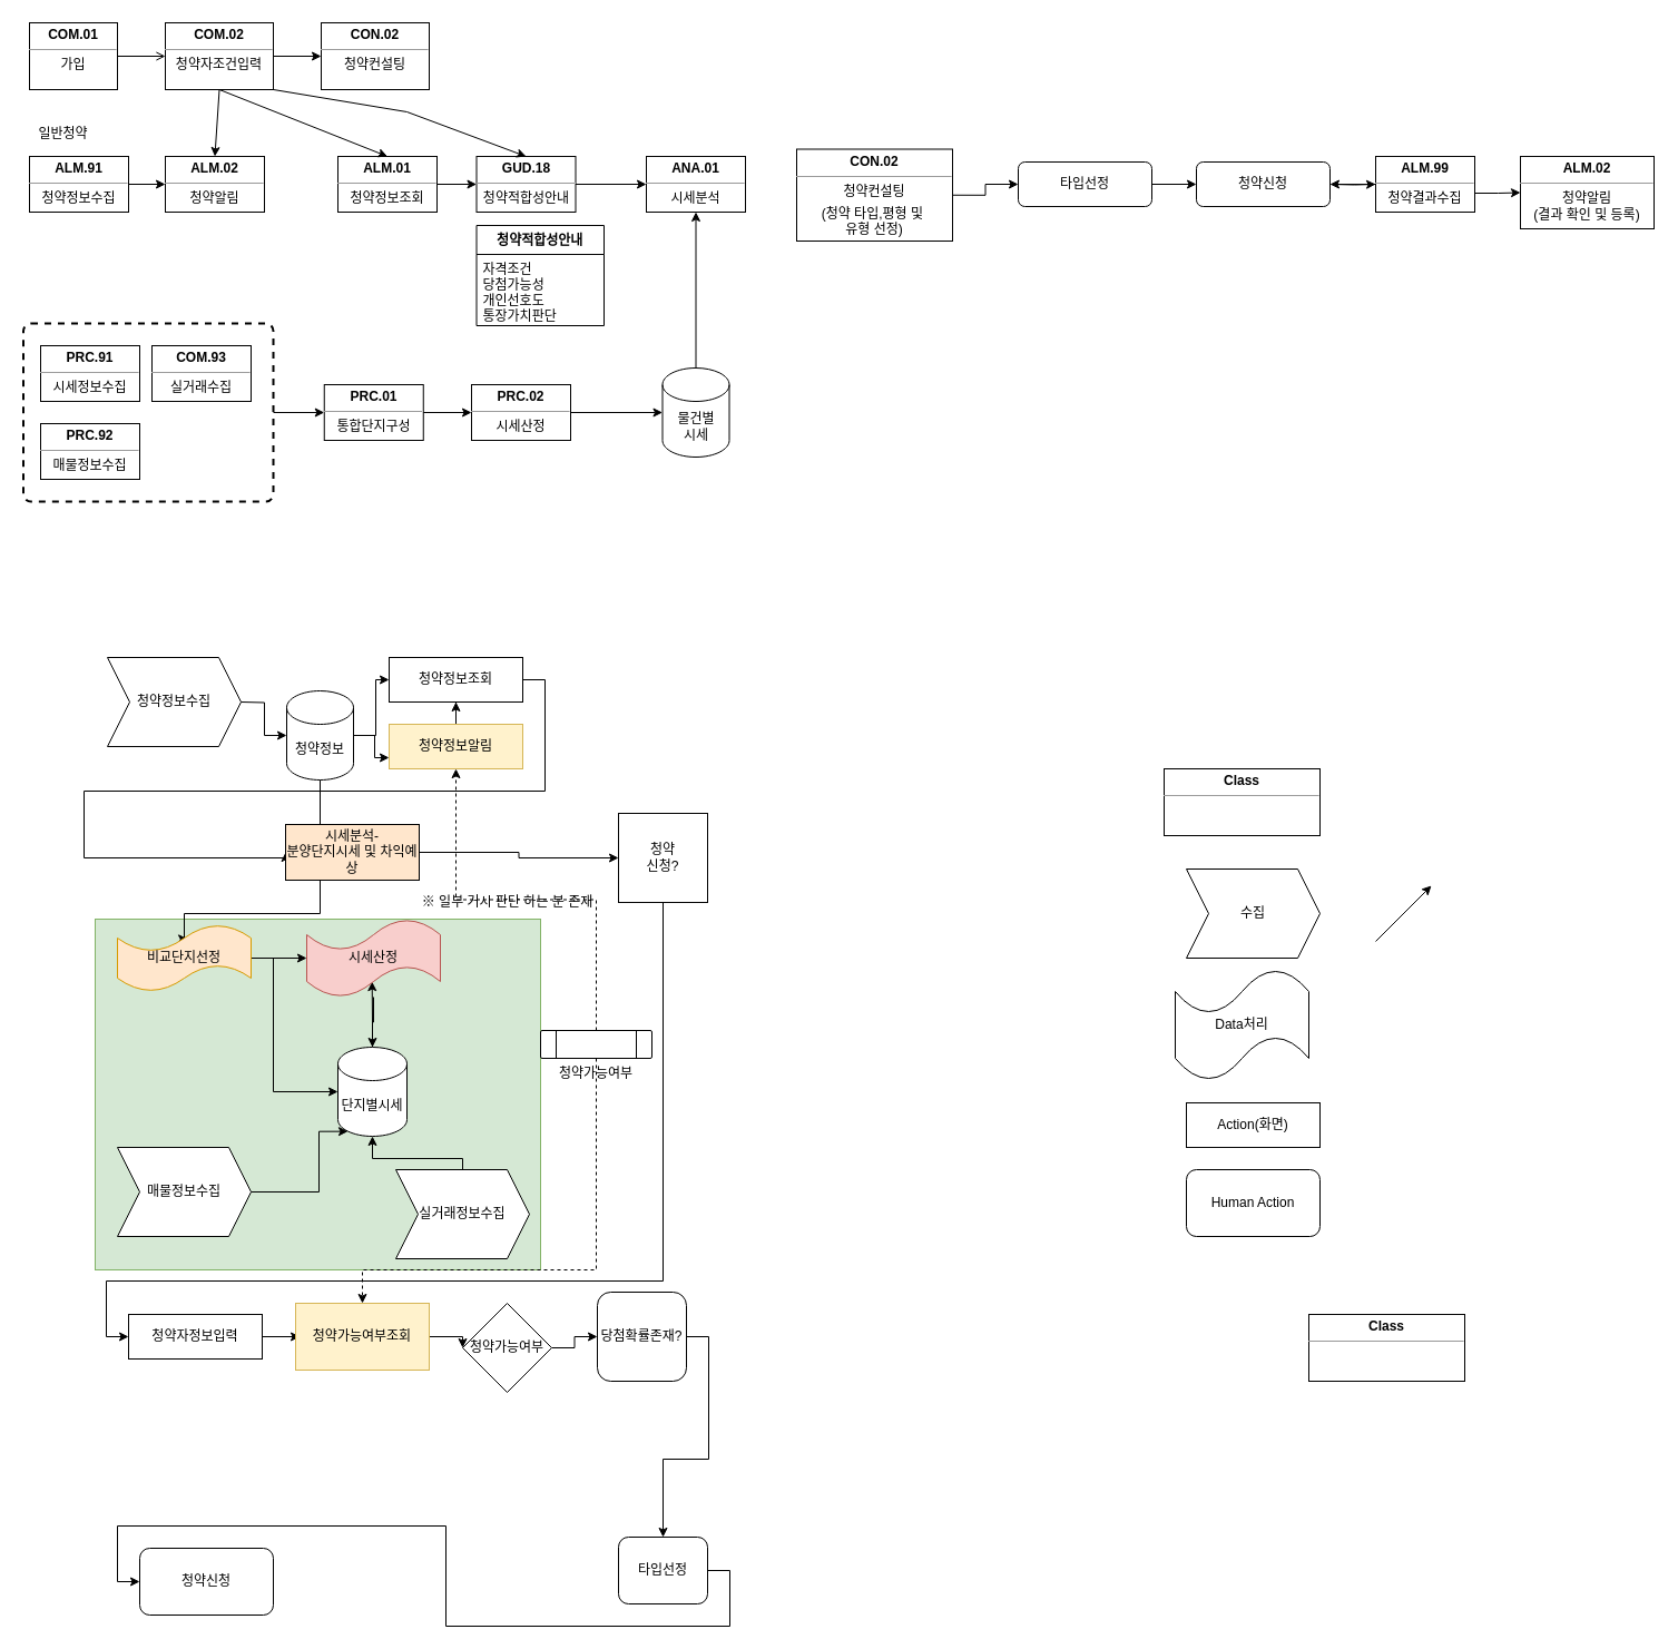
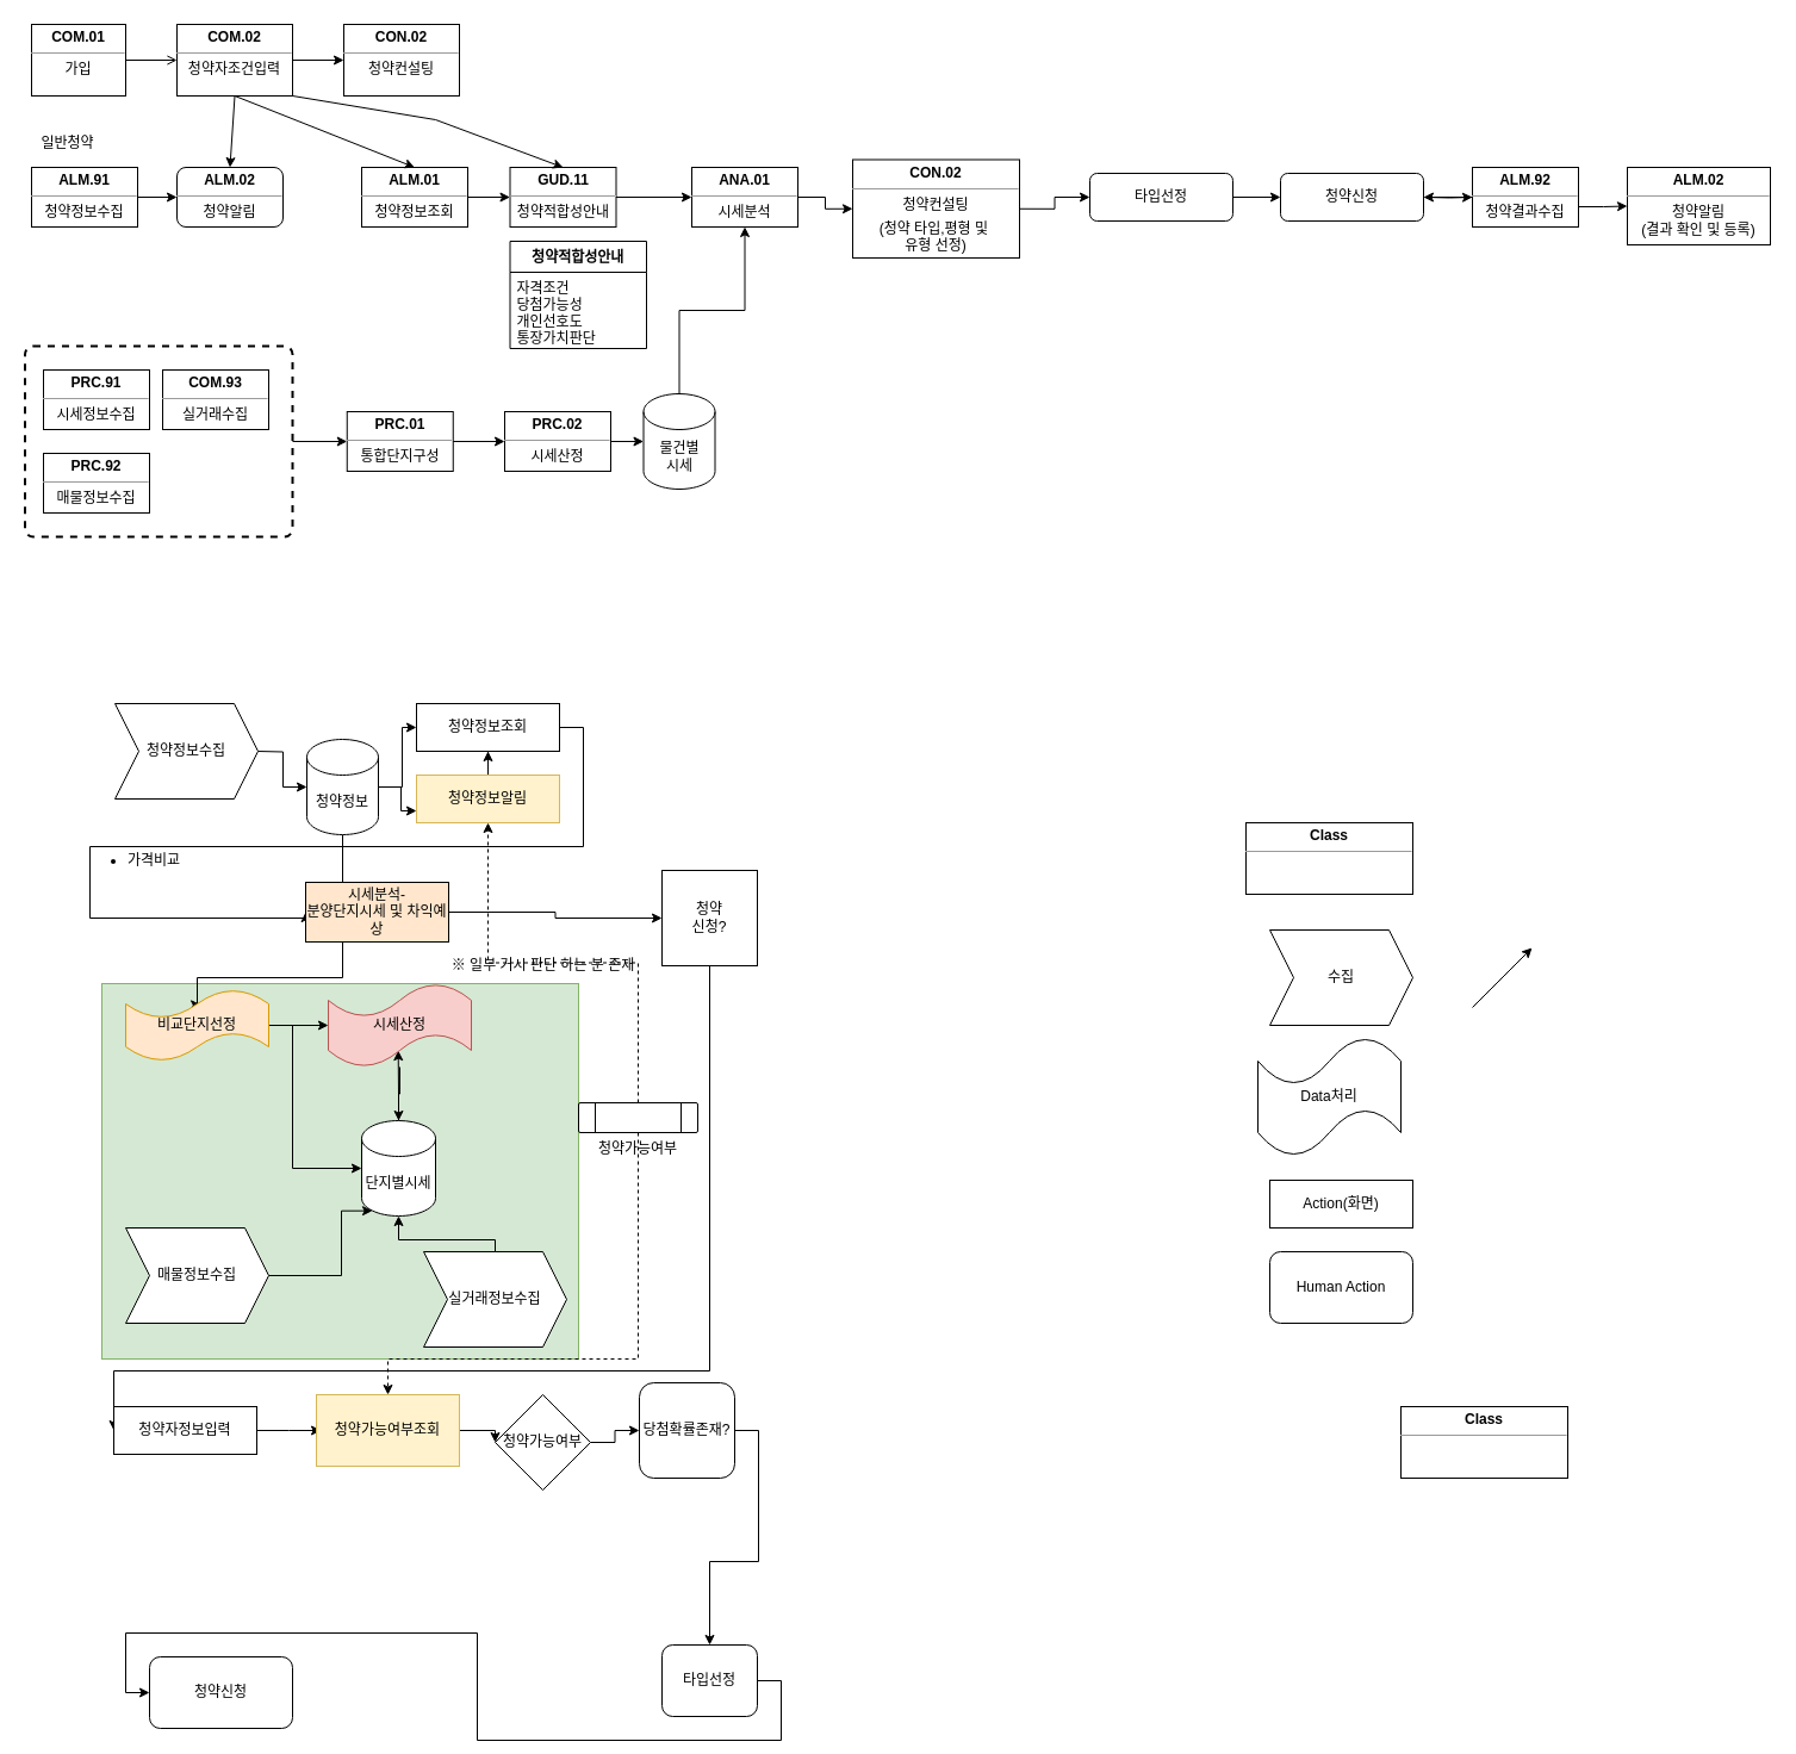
- <mxCell id="65" value="&lt;p style=&quot;margin: 0px ; margin-top: 4px ; text-align: center&quot;&gt;&lt;b&gt;GUD.18&lt;/b&gt;&lt;/p&gt;&lt;hr size=&quot;1&quot;&gt;&lt;div style=&quot;text-align: center ; height: 2px&quot;&gt;청약적합성안내&lt;/div&gt;" style="verticalAlign=top;align=left;overflow=fill;fontSize=12;fontFamily=Helvetica;html=1;" vertex="1" parent="1"><mxGeometry x="427.5" y="140" width="89" height="50" as="geometry" /></mxCell>
+ <mxCell id="65" value="&lt;p style=&quot;margin: 0px ; margin-top: 4px ; text-align: center&quot;&gt;&lt;b&gt;GUD.11&lt;/b&gt;&lt;/p&gt;&lt;hr size=&quot;1&quot;&gt;&lt;div style=&quot;text-align: center ; height: 2px&quot;&gt;청약적합성안내&lt;/div&gt;" style="verticalAlign=top;align=left;overflow=fill;fontSize=12;fontFamily=Helvetica;html=1;" vertex="1" parent="1"><mxGeometry x="427.5" y="140" width="89" height="50" as="geometry" /></mxCell>
- <mxCell id="86" value="&lt;p style=&quot;margin: 0px ; margin-top: 4px ; text-align: center&quot;&gt;&lt;b&gt;ALM.99&lt;/b&gt;&lt;/p&gt;&lt;hr size=&quot;1&quot;&gt;&lt;div style=&quot;text-align: center ; height: 2px&quot;&gt;청약결과수집&lt;/div&gt;" style="verticalAlign=top;align=left;overflow=fill;fontSize=12;fontFamily=Helvetica;html=1;" vertex="1" parent="1"><mxGeometry x="1235" y="140" width="89" height="50" as="geometry" /></mxCell>
+ <mxCell id="86" value="&lt;p style=&quot;margin: 0px ; margin-top: 4px ; text-align: center&quot;&gt;&lt;b&gt;ALM.92&lt;/b&gt;&lt;/p&gt;&lt;hr size=&quot;1&quot;&gt;&lt;div style=&quot;text-align: center ; height: 2px&quot;&gt;청약결과수집&lt;/div&gt;" style="verticalAlign=top;align=left;overflow=fill;fontSize=12;fontFamily=Helvetica;html=1;" vertex="1" parent="1"><mxGeometry x="1235" y="140" width="89" height="50" as="geometry" /></mxCell>
- <mxCell id="71" value="&lt;p style=&quot;margin: 0px ; margin-top: 4px ; text-align: center&quot;&gt;&lt;b&gt;ALM.02&lt;/b&gt;&lt;/p&gt;&lt;hr size=&quot;1&quot;&gt;&lt;div style=&quot;text-align: center ; height: 2px&quot;&gt;청약알림&lt;/div&gt;" style="verticalAlign=top;align=left;overflow=fill;fontSize=12;fontFamily=Helvetica;html=1;" vertex="1" parent="1"><mxGeometry x="148" y="140" width="89" height="50" as="geometry" /></mxCell>
+ <mxCell id="71" value="&lt;p style=&quot;margin: 0px ; margin-top: 4px ; text-align: center&quot;&gt;&lt;b&gt;ALM.02&lt;/b&gt;&lt;/p&gt;&lt;hr size=&quot;1&quot;&gt;&lt;div style=&quot;text-align: center ; height: 2px&quot;&gt;청약알림&lt;/div&gt;" style="verticalAlign=top;align=left;overflow=fill;fontSize=12;fontFamily=Helvetica;html=1;rounded=1;" vertex="1" parent="1"><mxGeometry x="148" y="140" width="89" height="50" as="geometry" /></mxCell>
+ <mxCell id="84" value="" style="edgeStyle=orthogonalEdgeStyle;rounded=0;orthogonalLoop=1;jettySize=auto;html=1;entryX=0;entryY=0.5;entryDx=0;entryDy=0;exitX=1;exitY=0.5;exitDx=0;exitDy=0;" edge="1" parent="1" source="69" target="83"><mxGeometry relative="1" as="geometry"><mxPoint x="675" y="170" as="sourcePoint" /><mxPoint x="590" y="175" as="targetPoint" /></mxGeometry></mxCell>
- <mxCell id="76" value="물건별&lt;br&gt;시세" style="shape=cylinder3;whiteSpace=wrap;html=1;boundedLbl=1;backgroundOutline=1;size=15;" vertex="1" parent="1"><mxGeometry x="594.5" y="330" width="60" height="80" as="geometry" /></mxCell>
+ <mxCell id="76" value="물건별&lt;br&gt;시세" style="shape=cylinder3;whiteSpace=wrap;html=1;boundedLbl=1;backgroundOutline=1;size=15;" vertex="1" parent="1"><mxGeometry x="539.5" y="330" width="60" height="80" as="geometry" /></mxCell>
+ <mxCell id="18" value="&lt;ul&gt;&lt;li&gt;가격비교&lt;/li&gt;&lt;/ul&gt;" style="text;strokeColor=none;fillColor=none;html=1;whiteSpace=wrap;verticalAlign=middle;overflow=hidden;" parent="1" vertex="1"><mxGeometry x="65" y="700" width="180" height="40" as="geometry" /></mxCell>
- <mxCell id="41" value="청약자정보입력" style="rounded=0;whiteSpace=wrap;html=1;" parent="1" vertex="1"><mxGeometry x="115" y="1180" width="120" height="40" as="geometry" /></mxCell>
+ <mxCell id="41" value="청약자정보입력" style="rounded=0;whiteSpace=wrap;html=1;" parent="1" vertex="1"><mxGeometry x="95" y="1180" width="120" height="40" as="geometry" /></mxCell>
